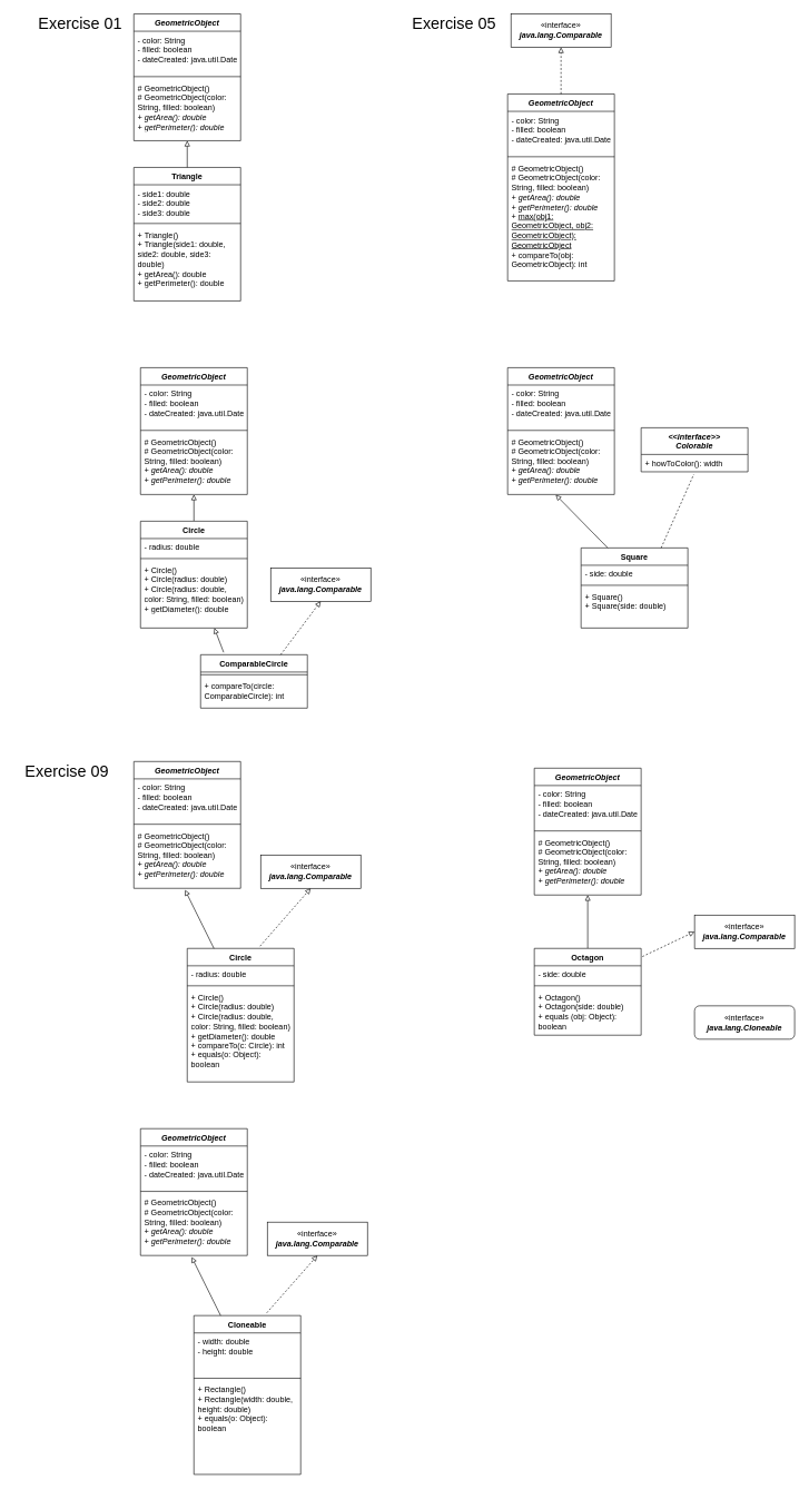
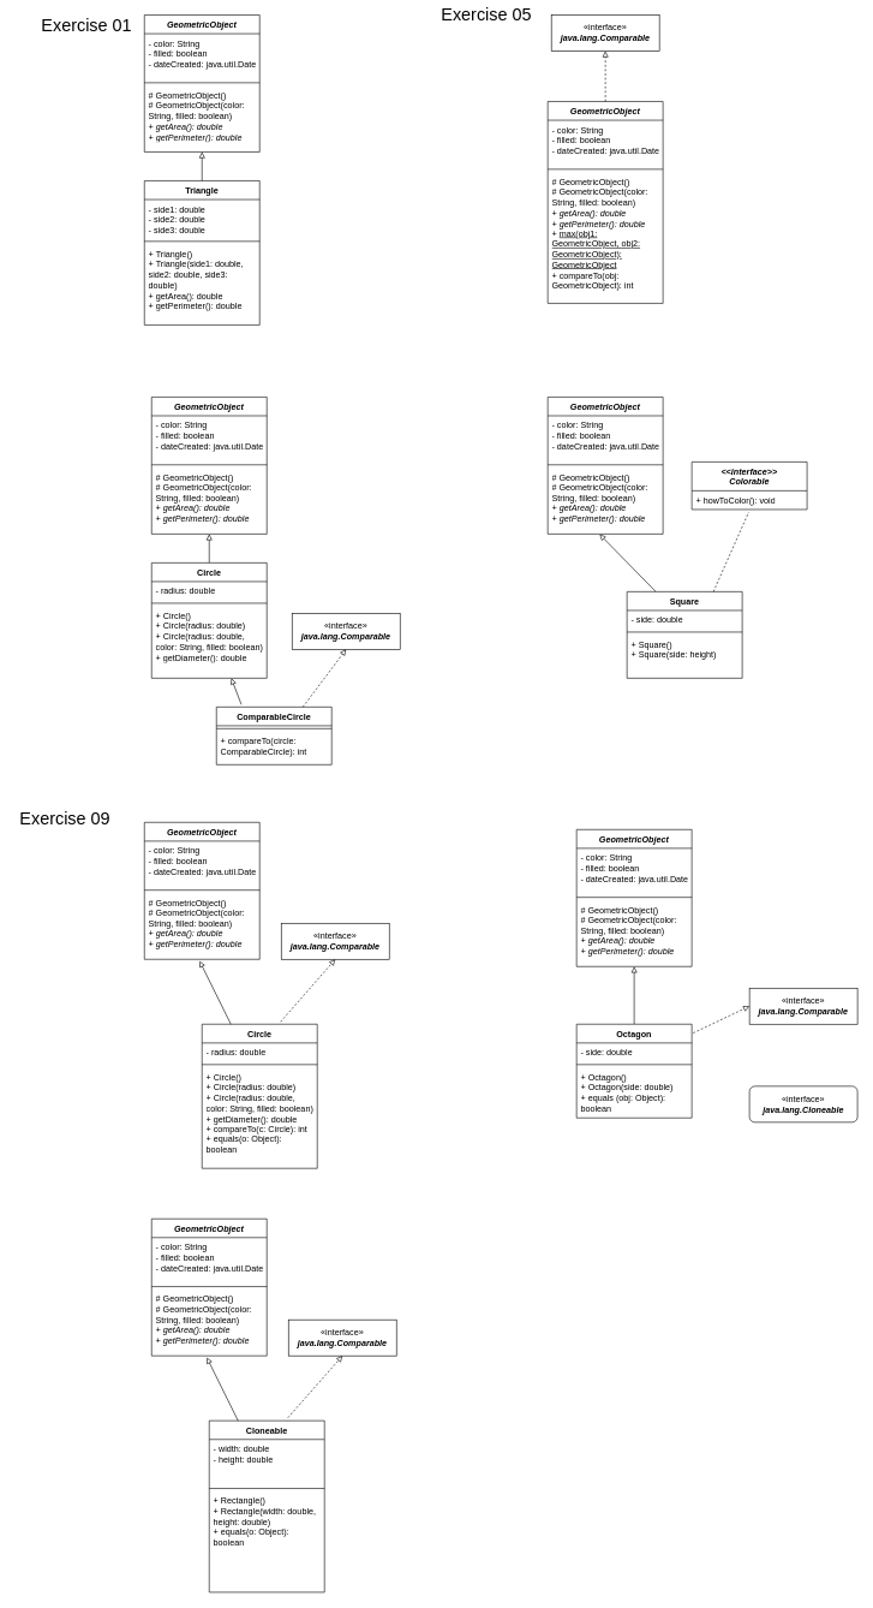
- <mxCell id="11" value="Exercise 05" style="text;html=1;strokeColor=none;fillColor=none;align=center;verticalAlign=middle;whiteSpace=wrap;rounded=0;fontSize=24;" parent="1" vertex="1"><mxGeometry x="600" y="20" width="160" height="30" as="geometry" /></mxCell>
+ <mxCell id="11" value="Exercise 05" style="text;html=1;strokeColor=none;fillColor=none;align=center;verticalAlign=middle;whiteSpace=wrap;rounded=0;fontSize=24;" parent="1" vertex="1"><mxGeometry x="595" y="5" width="160" height="30" as="geometry" /></mxCell>
- <mxCell id="35" value="+ howToColor(): width" style="text;strokeColor=none;fillColor=none;align=left;verticalAlign=top;spacingLeft=4;spacingRight=4;overflow=hidden;rotatable=0;points=[[0,0.5],[1,0.5]];portConstraint=eastwest;whiteSpace=wrap;html=1;" parent="34" vertex="1"><mxGeometry y="40" width="160" height="26" as="geometry" /></mxCell>
+ <mxCell id="35" value="+ howToColor(): void" style="text;strokeColor=none;fillColor=none;align=left;verticalAlign=top;spacingLeft=4;spacingRight=4;overflow=hidden;rotatable=0;points=[[0,0.5],[1,0.5]];portConstraint=eastwest;whiteSpace=wrap;html=1;" parent="34" vertex="1"><mxGeometry y="40" width="160" height="26" as="geometry" /></mxCell>
- <mxCell id="43" value="+ Square()&lt;br&gt;+ Square(side: double)" style="text;strokeColor=none;fillColor=none;align=left;verticalAlign=top;spacingLeft=4;spacingRight=4;overflow=hidden;rotatable=0;points=[[0,0.5],[1,0.5]];portConstraint=eastwest;whiteSpace=wrap;html=1;" parent="40" vertex="1"><mxGeometry y="60" width="160" height="60" as="geometry" /></mxCell>
+ <mxCell id="43" value="+ Square()&lt;br&gt;+ Square(side: height)" style="text;strokeColor=none;fillColor=none;align=left;verticalAlign=top;spacingLeft=4;spacingRight=4;overflow=hidden;rotatable=0;points=[[0,0.5],[1,0.5]];portConstraint=eastwest;whiteSpace=wrap;html=1;" parent="40" vertex="1"><mxGeometry y="60" width="160" height="60" as="geometry" /></mxCell>
- <mxCell id="54" value="Exercise 09" style="text;html=1;strokeColor=none;fillColor=none;align=center;verticalAlign=middle;whiteSpace=wrap;rounded=0;fontSize=24;" parent="1" vertex="1"><mxGeometry x="20" y="1140" width="160" height="30" as="geometry" /></mxCell>
+ <mxCell id="54" value="Exercise 09" style="text;html=1;strokeColor=none;fillColor=none;align=center;verticalAlign=middle;whiteSpace=wrap;rounded=0;fontSize=24;" parent="1" vertex="1"><mxGeometry x="10" y="1120" width="160" height="30" as="geometry" /></mxCell>
